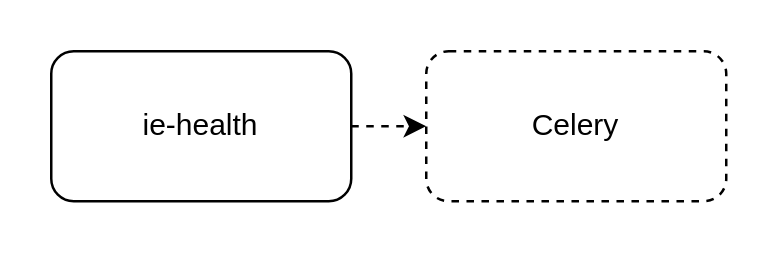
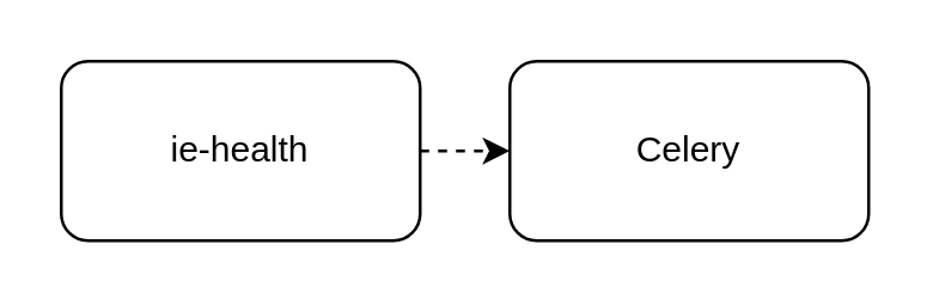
- <mxCell id="4" value="Celery" style="rounded=1;whiteSpace=wrap;html=1;dashed=1;" vertex="1" parent="1"><mxGeometry x="170" y="20" width="120" height="60" as="geometry" /></mxCell>
+ <mxCell id="4" value="Celery" style="rounded=1;whiteSpace=wrap;html=1;" vertex="1" parent="1"><mxGeometry x="170" y="20" width="120" height="60" as="geometry" /></mxCell>
